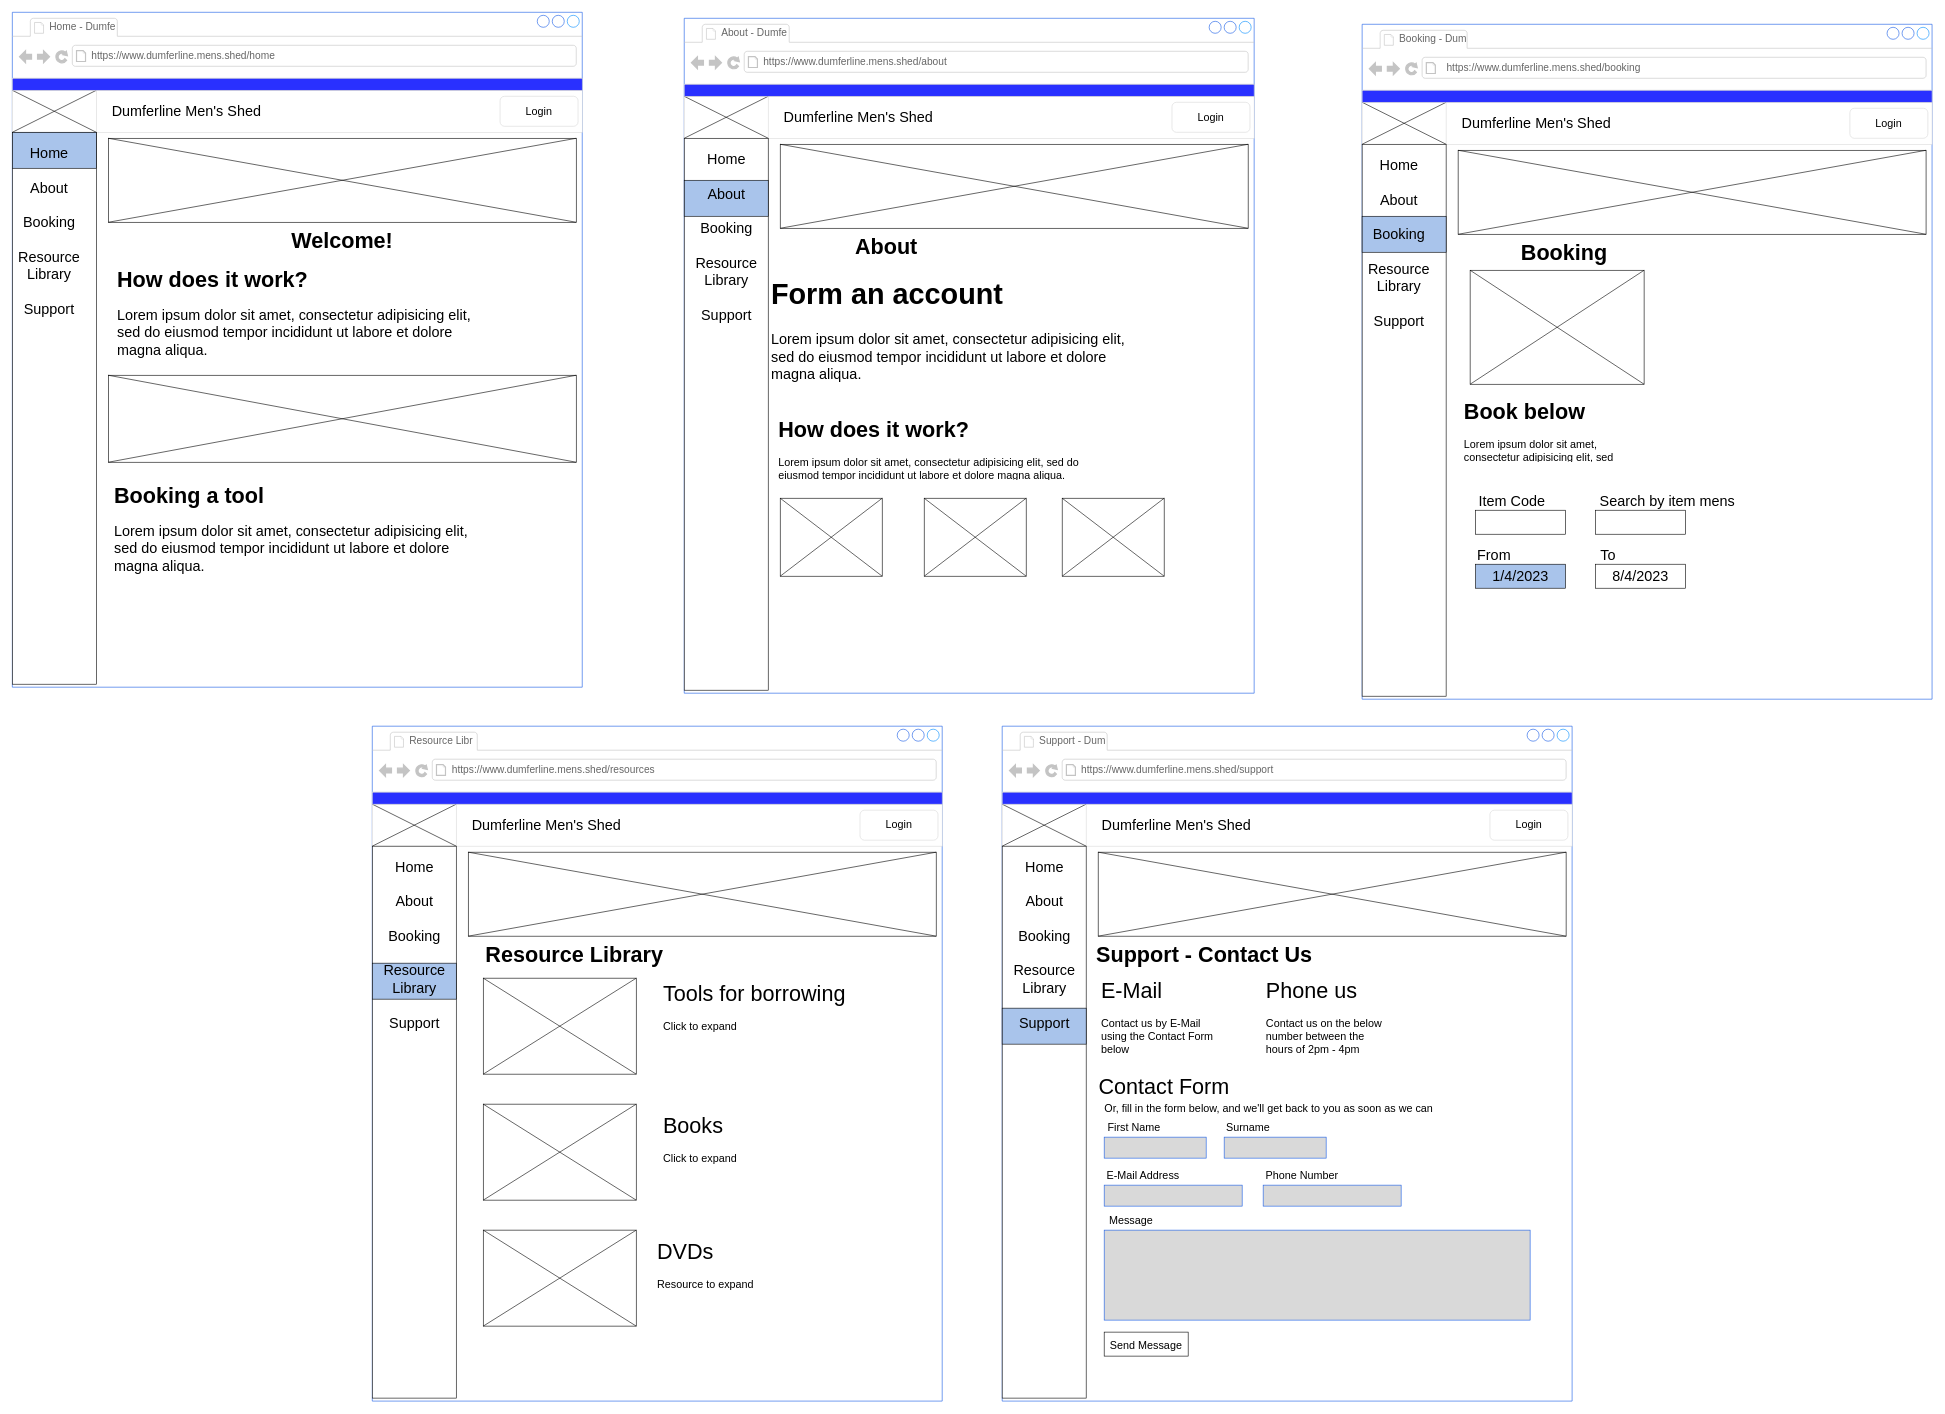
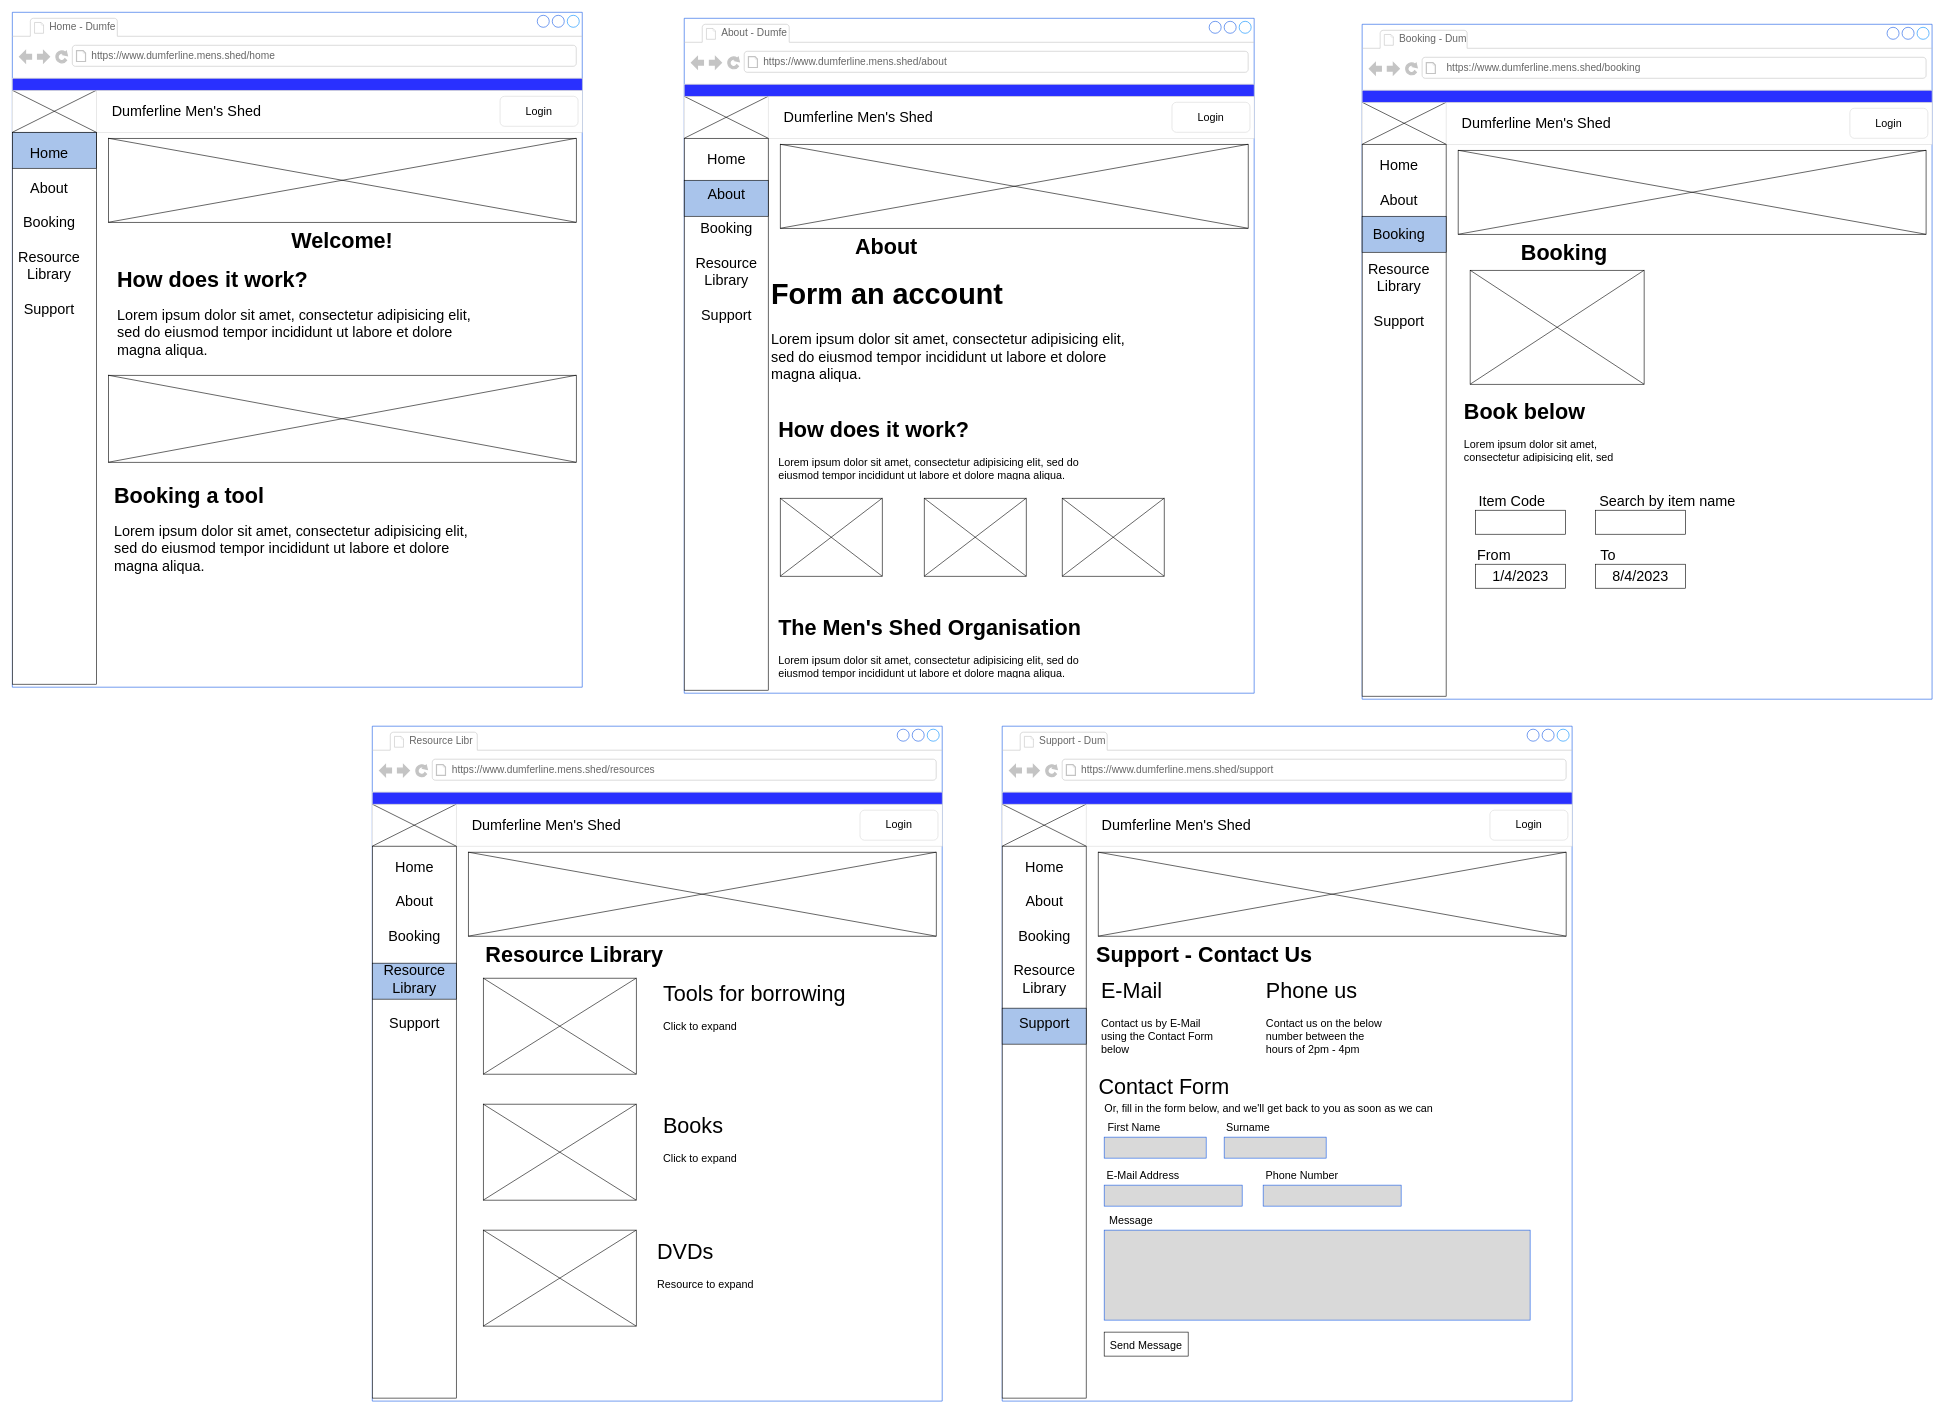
- <mxCell id="155" value="Search by item mens" style="text;html=1;strokeColor=none;fillColor=none;align=center;verticalAlign=middle;whiteSpace=wrap;rounded=0;fontSize=24;" parent="129" vertex="1"><mxGeometry x="389" y="780" width="240" height="30" as="geometry" /></mxCell>
+ <mxCell id="155" value="Search by item name" style="text;html=1;strokeColor=none;fillColor=none;align=center;verticalAlign=middle;whiteSpace=wrap;rounded=0;fontSize=24;" parent="129" vertex="1"><mxGeometry x="389" y="780" width="240" height="30" as="geometry" /></mxCell>
- <mxCell id="156" value="&lt;font style=&quot;font-size: 24px;&quot;&gt;1/4/2023&lt;/font&gt;" style="rounded=0;whiteSpace=wrap;html=1;fontSize=18;fillColor=#a9c4eb;" parent="129" vertex="1"><mxGeometry x="189" y="900" width="150" height="40" as="geometry" /></mxCell>
+ <mxCell id="156" value="&lt;font style=&quot;font-size: 24px;&quot;&gt;1/4/2023&lt;/font&gt;" style="rounded=0;whiteSpace=wrap;html=1;fontSize=18;fillColor=#FFFFFF;" parent="129" vertex="1"><mxGeometry x="189" y="900" width="150" height="40" as="geometry" /></mxCell>
+ <mxCell id="119" value="&lt;h1&gt;The Men's Shed Organisation&lt;/h1&gt;&lt;p&gt;Lorem ipsum dolor sit amet, consectetur adipisicing elit, sed do eiusmod tempor incididunt ut labore et dolore magna aliqua.&lt;/p&gt;" style="text;html=1;strokeColor=none;fillColor=none;spacing=5;spacingTop=-20;whiteSpace=wrap;overflow=hidden;rounded=0;fontSize=18;" parent="98" vertex="1"><mxGeometry x="151.5" y="980" width="578.5" height="120" as="geometry" /></mxCell>
